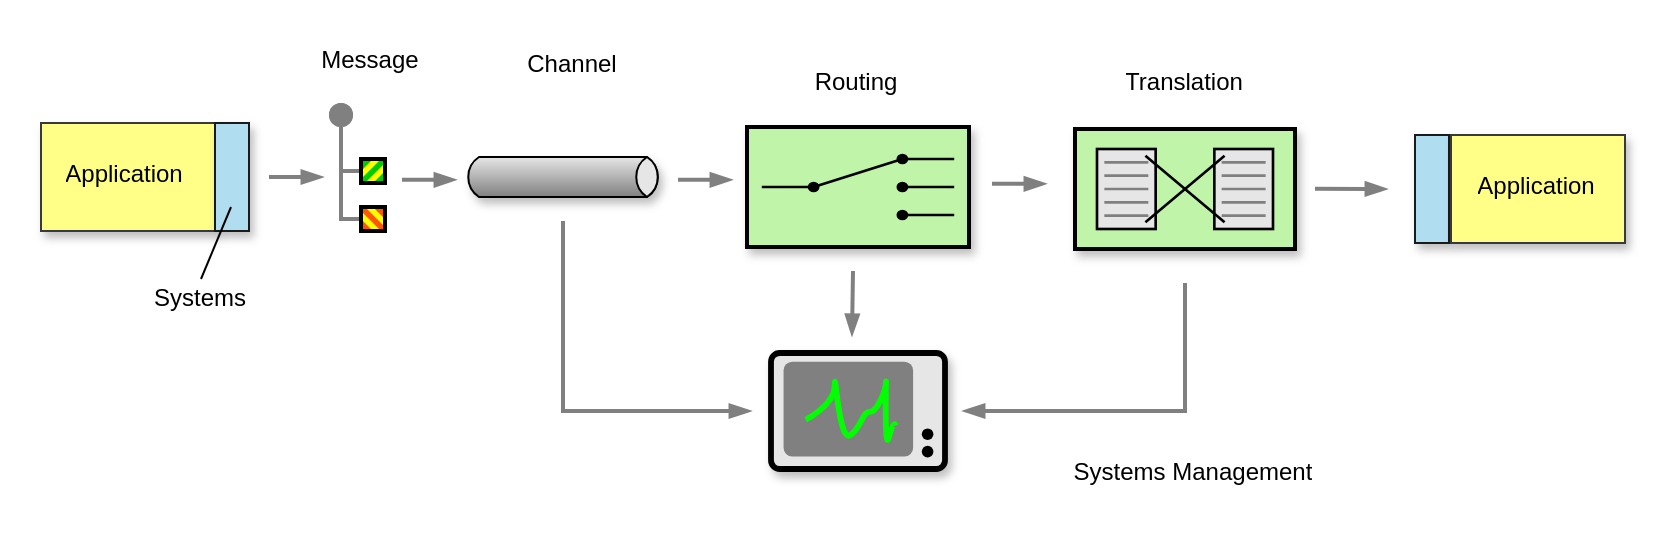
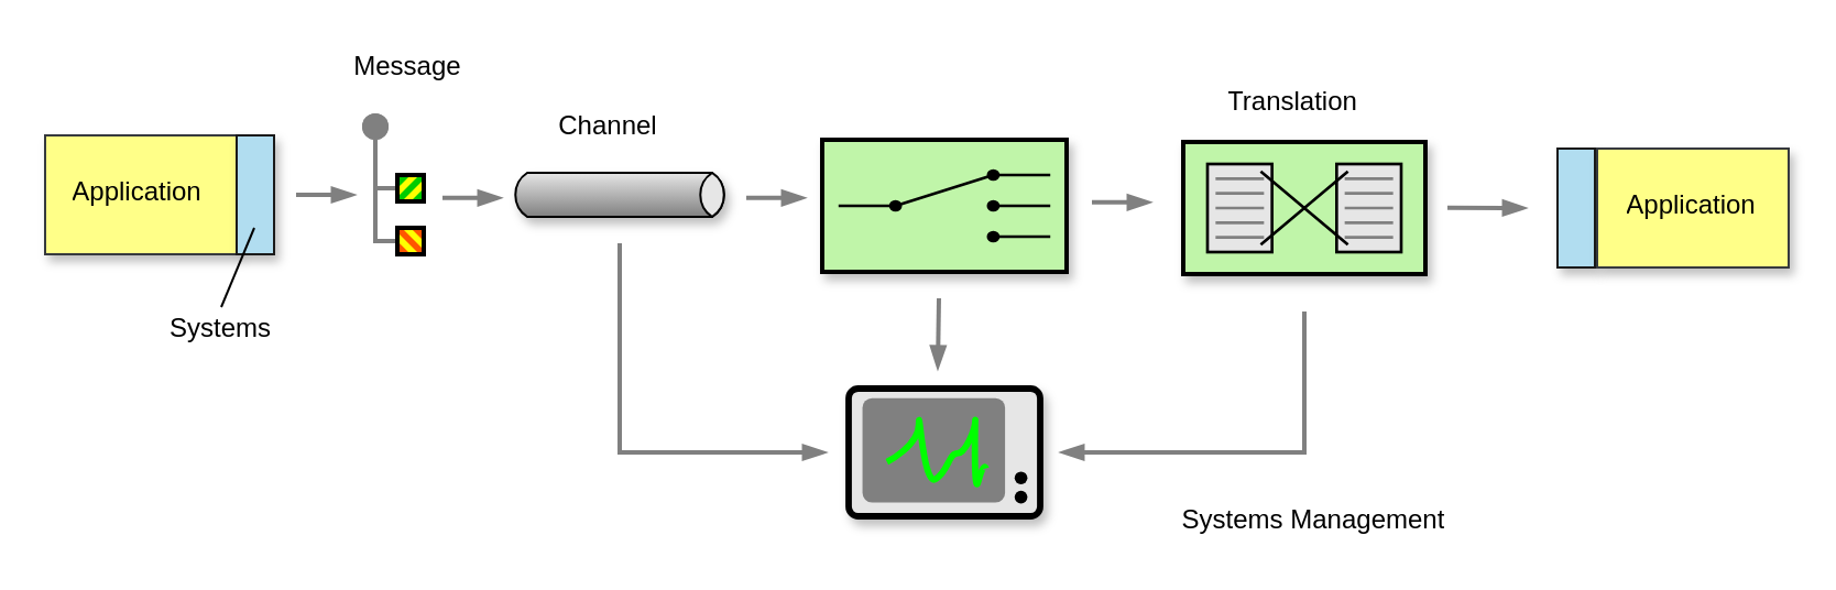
- <mxCell id="29" value="Channel" style="text;html=1;strokeColor=none;fillColor=none;align=center;verticalAlign=middle;whiteSpace=wrap;overflow=hidden;shadow=1;" parent="1" vertex="1"><mxGeometry x="246" y="22" width="80" height="20" as="geometry" /></mxCell>
+ <mxCell id="29" value="Channel" style="text;html=1;strokeColor=none;fillColor=none;align=center;verticalAlign=middle;whiteSpace=wrap;overflow=hidden;shadow=1;" parent="1" vertex="1"><mxGeometry x="236" y="47" width="80" height="20" as="geometry" /></mxCell>
- <mxCell id="30" value="Routing" style="text;html=1;strokeColor=none;fillColor=none;align=center;verticalAlign=middle;whiteSpace=wrap;overflow=hidden;shadow=1;" parent="1" vertex="1"><mxGeometry x="387.5" y="31" width="80" height="20" as="geometry" /></mxCell>
- <mxCell id="31" value="Translation" style="text;html=1;strokeColor=none;fillColor=none;align=center;verticalAlign=middle;whiteSpace=wrap;overflow=hidden;shadow=1;" parent="1" vertex="1"><mxGeometry x="552" y="31" width="80" height="20" as="geometry" /></mxCell>
+ <mxCell id="31" value="Translation" style="text;html=1;strokeColor=none;fillColor=none;align=center;verticalAlign=middle;whiteSpace=wrap;overflow=hidden;shadow=1;" parent="1" vertex="1"><mxGeometry x="547" y="36" width="80" height="20" as="geometry" /></mxCell>
